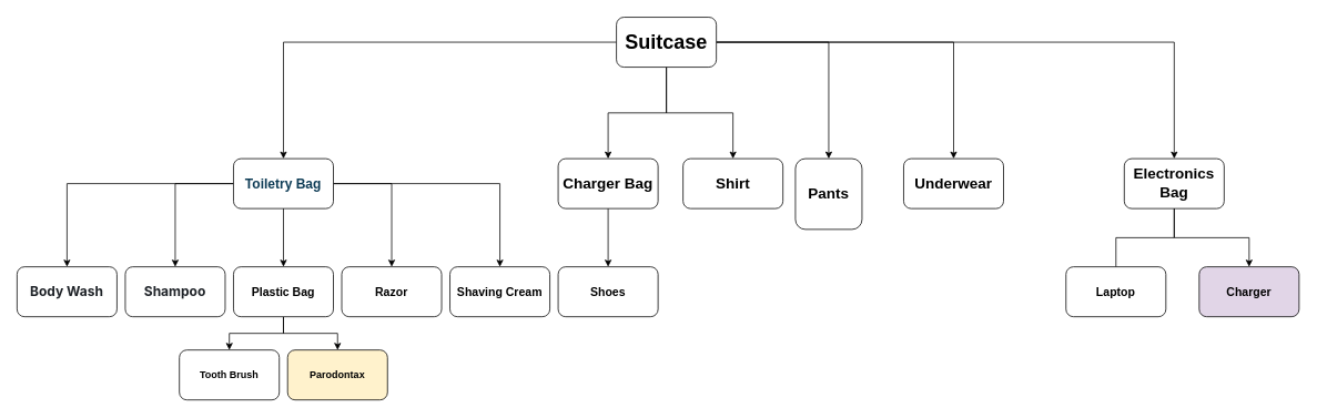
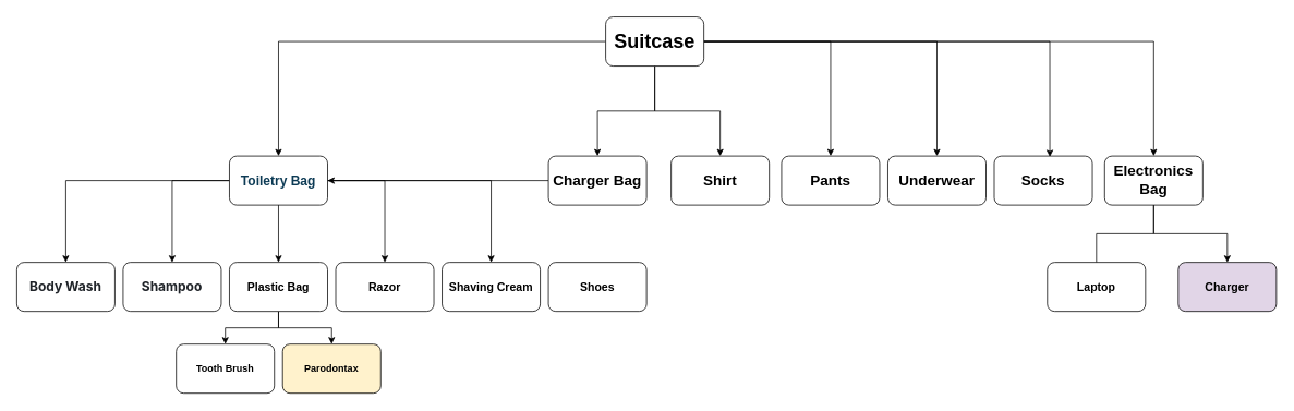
+ <mxCell id="7" style="edgeStyle=orthogonalEdgeStyle;rounded=0;orthogonalLoop=1;jettySize=auto;html=1;entryX=0.567;entryY=0.017;entryDx=0;entryDy=0;entryPerimeter=0;fontFamily=Helvetica;" parent="1" source="9" target="30" edge="1"><mxGeometry relative="1" as="geometry" /></mxCell>
+ <mxCell id="30" value="&lt;h2&gt;Socks&lt;/h2&gt;" style="rounded=1;whiteSpace=wrap;html=1;fontFamily=Helvetica;" parent="1" vertex="1"><mxGeometry x="1215" y="190" width="120" height="60" as="geometry" /></mxCell>
- <mxCell id="29" value="&lt;h2&gt;Pants&lt;/h2&gt;" style="rounded=1;whiteSpace=wrap;html=1;fontFamily=Helvetica;" parent="1" vertex="1"><mxGeometry x="955" y="190" width="80" height="85" as="geometry" /></mxCell>
+ <mxCell id="29" value="&lt;h2&gt;Pants&lt;/h2&gt;" style="rounded=1;whiteSpace=wrap;html=1;fontFamily=Helvetica;" parent="1" vertex="1"><mxGeometry x="955" y="190" width="120" height="60" as="geometry" /></mxCell>
- <mxCell id="25" style="edgeStyle=orthogonalEdgeStyle;rounded=0;orthogonalLoop=1;jettySize=auto;html=1;fontFamily=Helvetica;entryX=0.5;entryY=0;entryDx=0;entryDy=0;" parent="1" source="26" target="27" edge="1"><mxGeometry relative="1" as="geometry"><mxPoint x="720" y="240" as="targetPoint" /></mxGeometry></mxCell>
+ <mxCell id="25" style="edgeStyle=orthogonalEdgeStyle;rounded=0;orthogonalLoop=1;jettySize=auto;html=1;fontFamily=Helvetica;" parent="1" source="26" target="15" edge="1"><mxGeometry relative="1" as="geometry"><mxPoint x="720" y="240" as="targetPoint" /></mxGeometry></mxCell>
